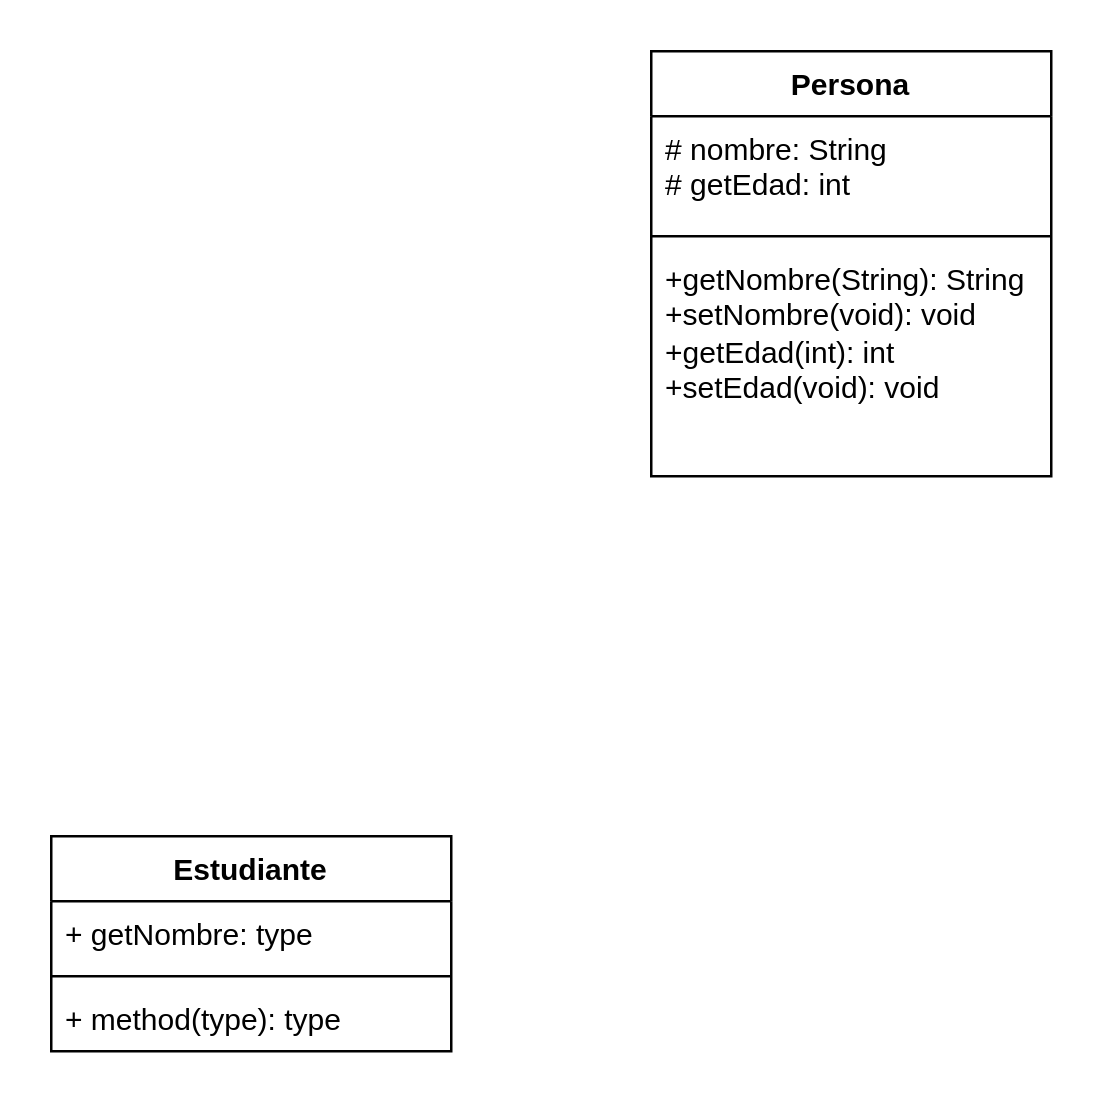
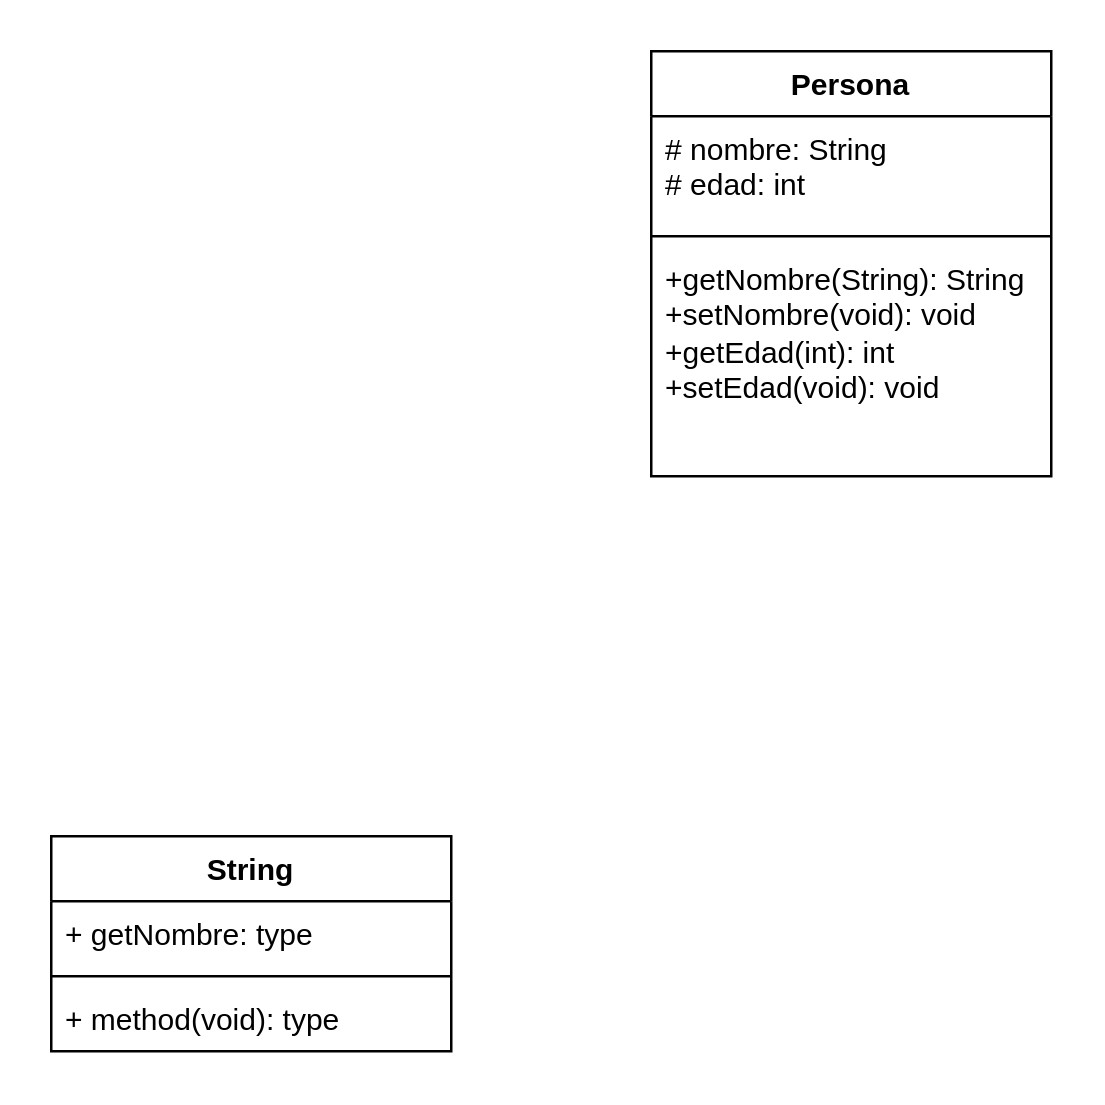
- <mxCell id="3" value="# nombre: String&lt;br&gt;# getEdad: int" style="text;strokeColor=none;fillColor=none;align=left;verticalAlign=top;spacingLeft=4;spacingRight=4;overflow=hidden;rotatable=0;points=[[0,0.5],[1,0.5]];portConstraint=eastwest;whiteSpace=wrap;html=1;" vertex="1" parent="2"><mxGeometry y="26" width="160" height="44" as="geometry" /></mxCell>
+ <mxCell id="3" value="# nombre: String&lt;br&gt;# edad: int" style="text;strokeColor=none;fillColor=none;align=left;verticalAlign=top;spacingLeft=4;spacingRight=4;overflow=hidden;rotatable=0;points=[[0,0.5],[1,0.5]];portConstraint=eastwest;whiteSpace=wrap;html=1;" vertex="1" parent="2"><mxGeometry y="26" width="160" height="44" as="geometry" /></mxCell>
- <mxCell id="6" value="Estudiante" style="swimlane;fontStyle=1;align=center;verticalAlign=top;childLayout=stackLayout;horizontal=1;startSize=26;horizontalStack=0;resizeParent=1;resizeParentMax=0;resizeLast=0;collapsible=1;marginBottom=0;whiteSpace=wrap;html=1;" vertex="1" parent="1"><mxGeometry x="20" y="334" width="160" height="86" as="geometry" /></mxCell>
+ <mxCell id="6" value="String" style="swimlane;fontStyle=1;align=center;verticalAlign=top;childLayout=stackLayout;horizontal=1;startSize=26;horizontalStack=0;resizeParent=1;resizeParentMax=0;resizeLast=0;collapsible=1;marginBottom=0;whiteSpace=wrap;html=1;" vertex="1" parent="1"><mxGeometry x="20" y="334" width="160" height="86" as="geometry" /></mxCell>
- <mxCell id="9" value="+ method(type): type" style="text;strokeColor=none;fillColor=none;align=left;verticalAlign=top;spacingLeft=4;spacingRight=4;overflow=hidden;rotatable=0;points=[[0,0.5],[1,0.5]];portConstraint=eastwest;whiteSpace=wrap;html=1;" vertex="1" parent="6"><mxGeometry y="60" width="160" height="26" as="geometry" /></mxCell>
+ <mxCell id="9" value="+ method(void): type" style="text;strokeColor=none;fillColor=none;align=left;verticalAlign=top;spacingLeft=4;spacingRight=4;overflow=hidden;rotatable=0;points=[[0,0.5],[1,0.5]];portConstraint=eastwest;whiteSpace=wrap;html=1;" vertex="1" parent="6"><mxGeometry y="60" width="160" height="26" as="geometry" /></mxCell>
